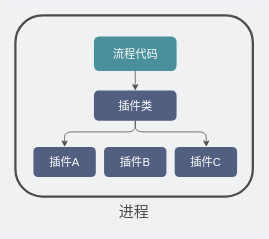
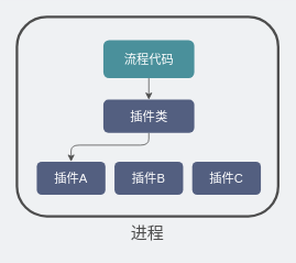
- <mxCell id="7" style="edgeStyle=orthogonalEdgeStyle;rounded=1;orthogonalLoop=1;jettySize=auto;html=1;exitX=0.5;exitY=1;exitDx=0;exitDy=0;strokeColor=#4D4D4D;" edge="1" parent="1" source="8" target="11"><mxGeometry relative="1" as="geometry"><Array as="points"><mxPoint x="180" y="175" /><mxPoint x="274" y="175" /></Array></mxGeometry></mxCell>
